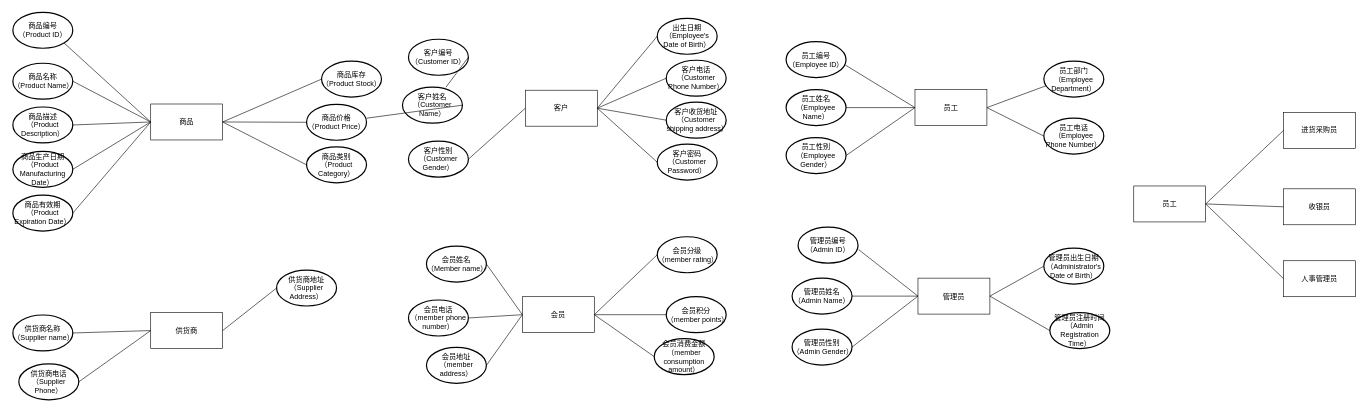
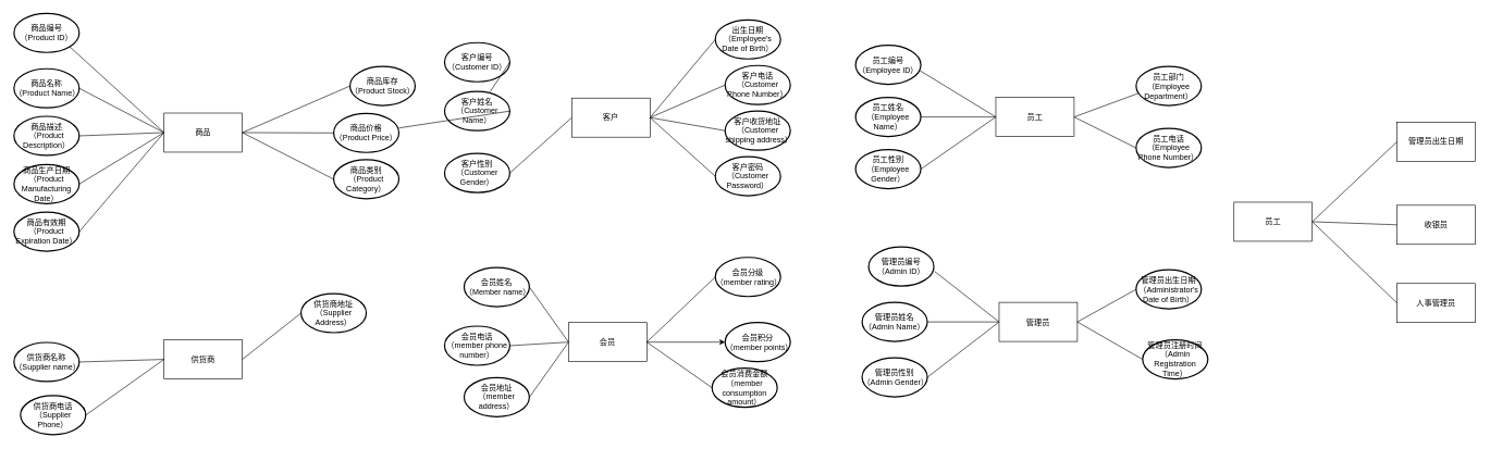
- <mxCell id="12" value="客户姓名（Customer Name）" style="strokeWidth=2;html=1;shape=mxgraph.flowchart.start_1;whiteSpace=wrap;" parent="1" vertex="1"><mxGeometry x="670" y="145" width="100" height="60" as="geometry" /></mxCell>
+ <mxCell id="12" value="客户姓名（Customer Name）" style="strokeWidth=2;html=1;shape=mxgraph.flowchart.start_1;whiteSpace=wrap;" parent="1" vertex="1"><mxGeometry x="680" y="140" width="100" height="60" as="geometry" /></mxCell>
- <mxCell id="56" value="进货采购员" style="rounded=0;whiteSpace=wrap;html=1;" parent="1" vertex="1"><mxGeometry x="2140" y="187" width="120" height="60" as="geometry" /></mxCell>
+ <mxCell id="56" value="管理员出生日期" style="rounded=0;whiteSpace=wrap;html=1;" parent="1" vertex="1"><mxGeometry x="2140" y="187" width="120" height="60" as="geometry" /></mxCell>
- <mxCell id="70" value="" style="endArrow=none;html=1;rounded=0;entryX=0;entryY=0.5;entryDx=0;entryDy=0;entryPerimeter=0;exitX=1;exitY=0.5;exitDx=0;exitDy=0;" parent="1" source="59" target="64" edge="1"><mxGeometry width="50" height="50" relative="1" as="geometry"><mxPoint y="594.5" as="sourcePoint" x="980" /><mxPoint x="1030" y="544.5" as="targetPoint" /></mxGeometry></mxCell>
+ <mxCell id="70" value="" style="endArrow=classic;html=1;rounded=0;entryX=0;entryY=0.5;entryDx=0;entryDy=0;entryPerimeter=0;exitX=1;exitY=0.5;exitDx=0;exitDy=0;" parent="1" source="59" target="64" edge="1"><mxGeometry width="50" height="50" relative="1" as="geometry"><mxPoint y="594.5" as="sourcePoint" x="980" /><mxPoint x="1030" y="544.5" as="targetPoint" /></mxGeometry></mxCell>
